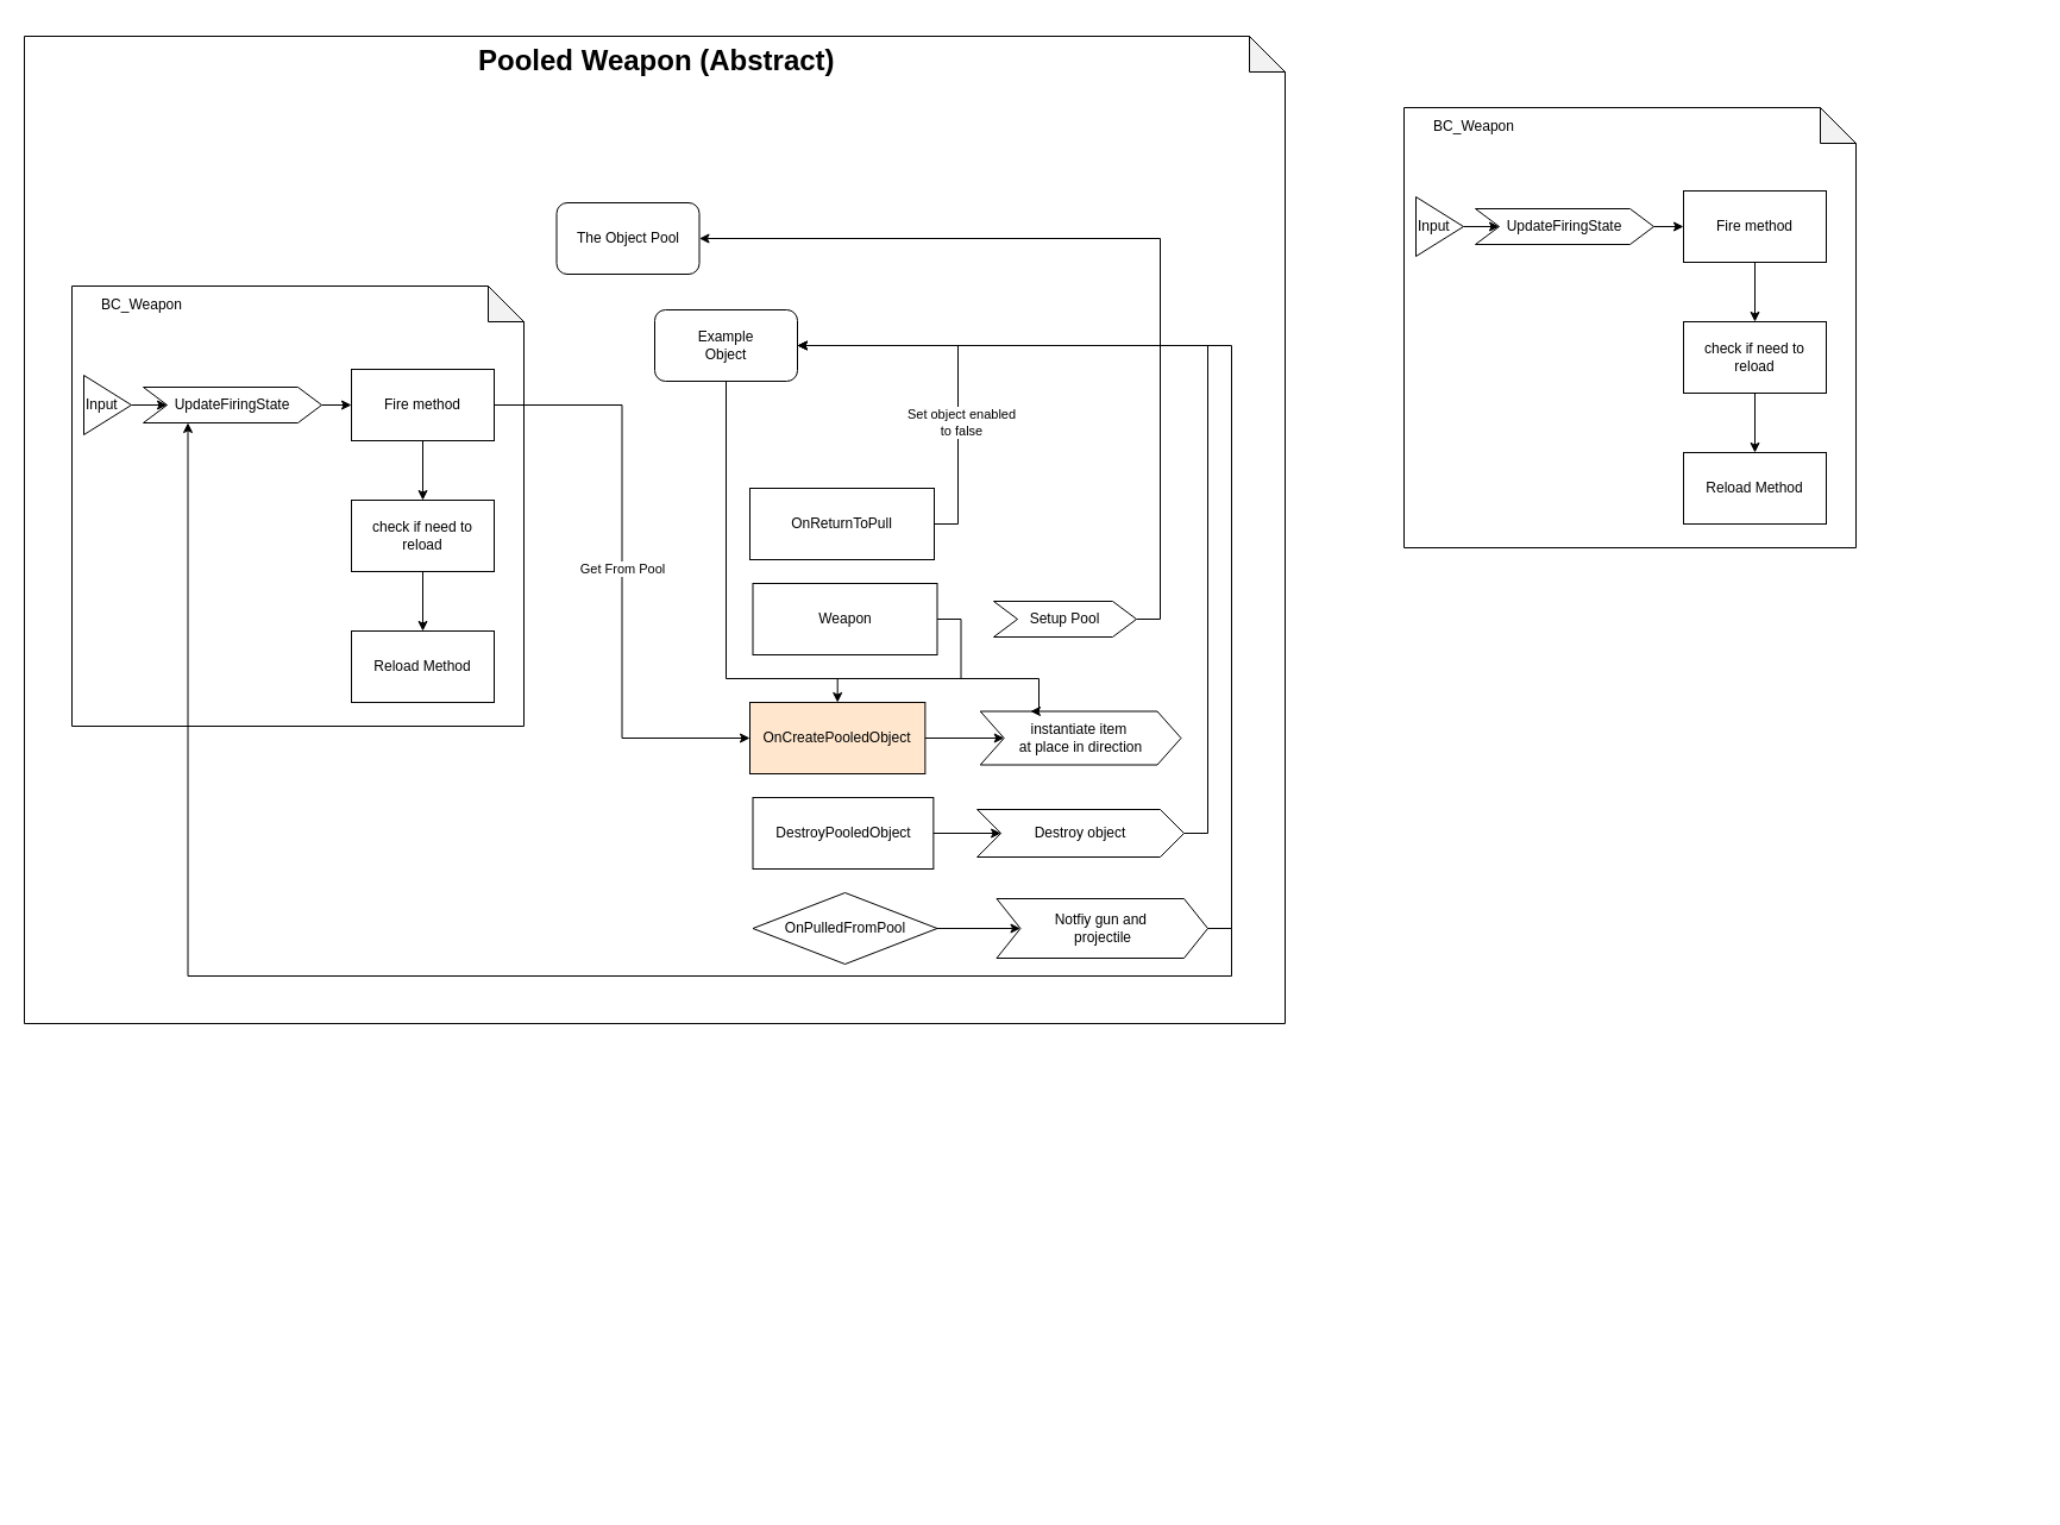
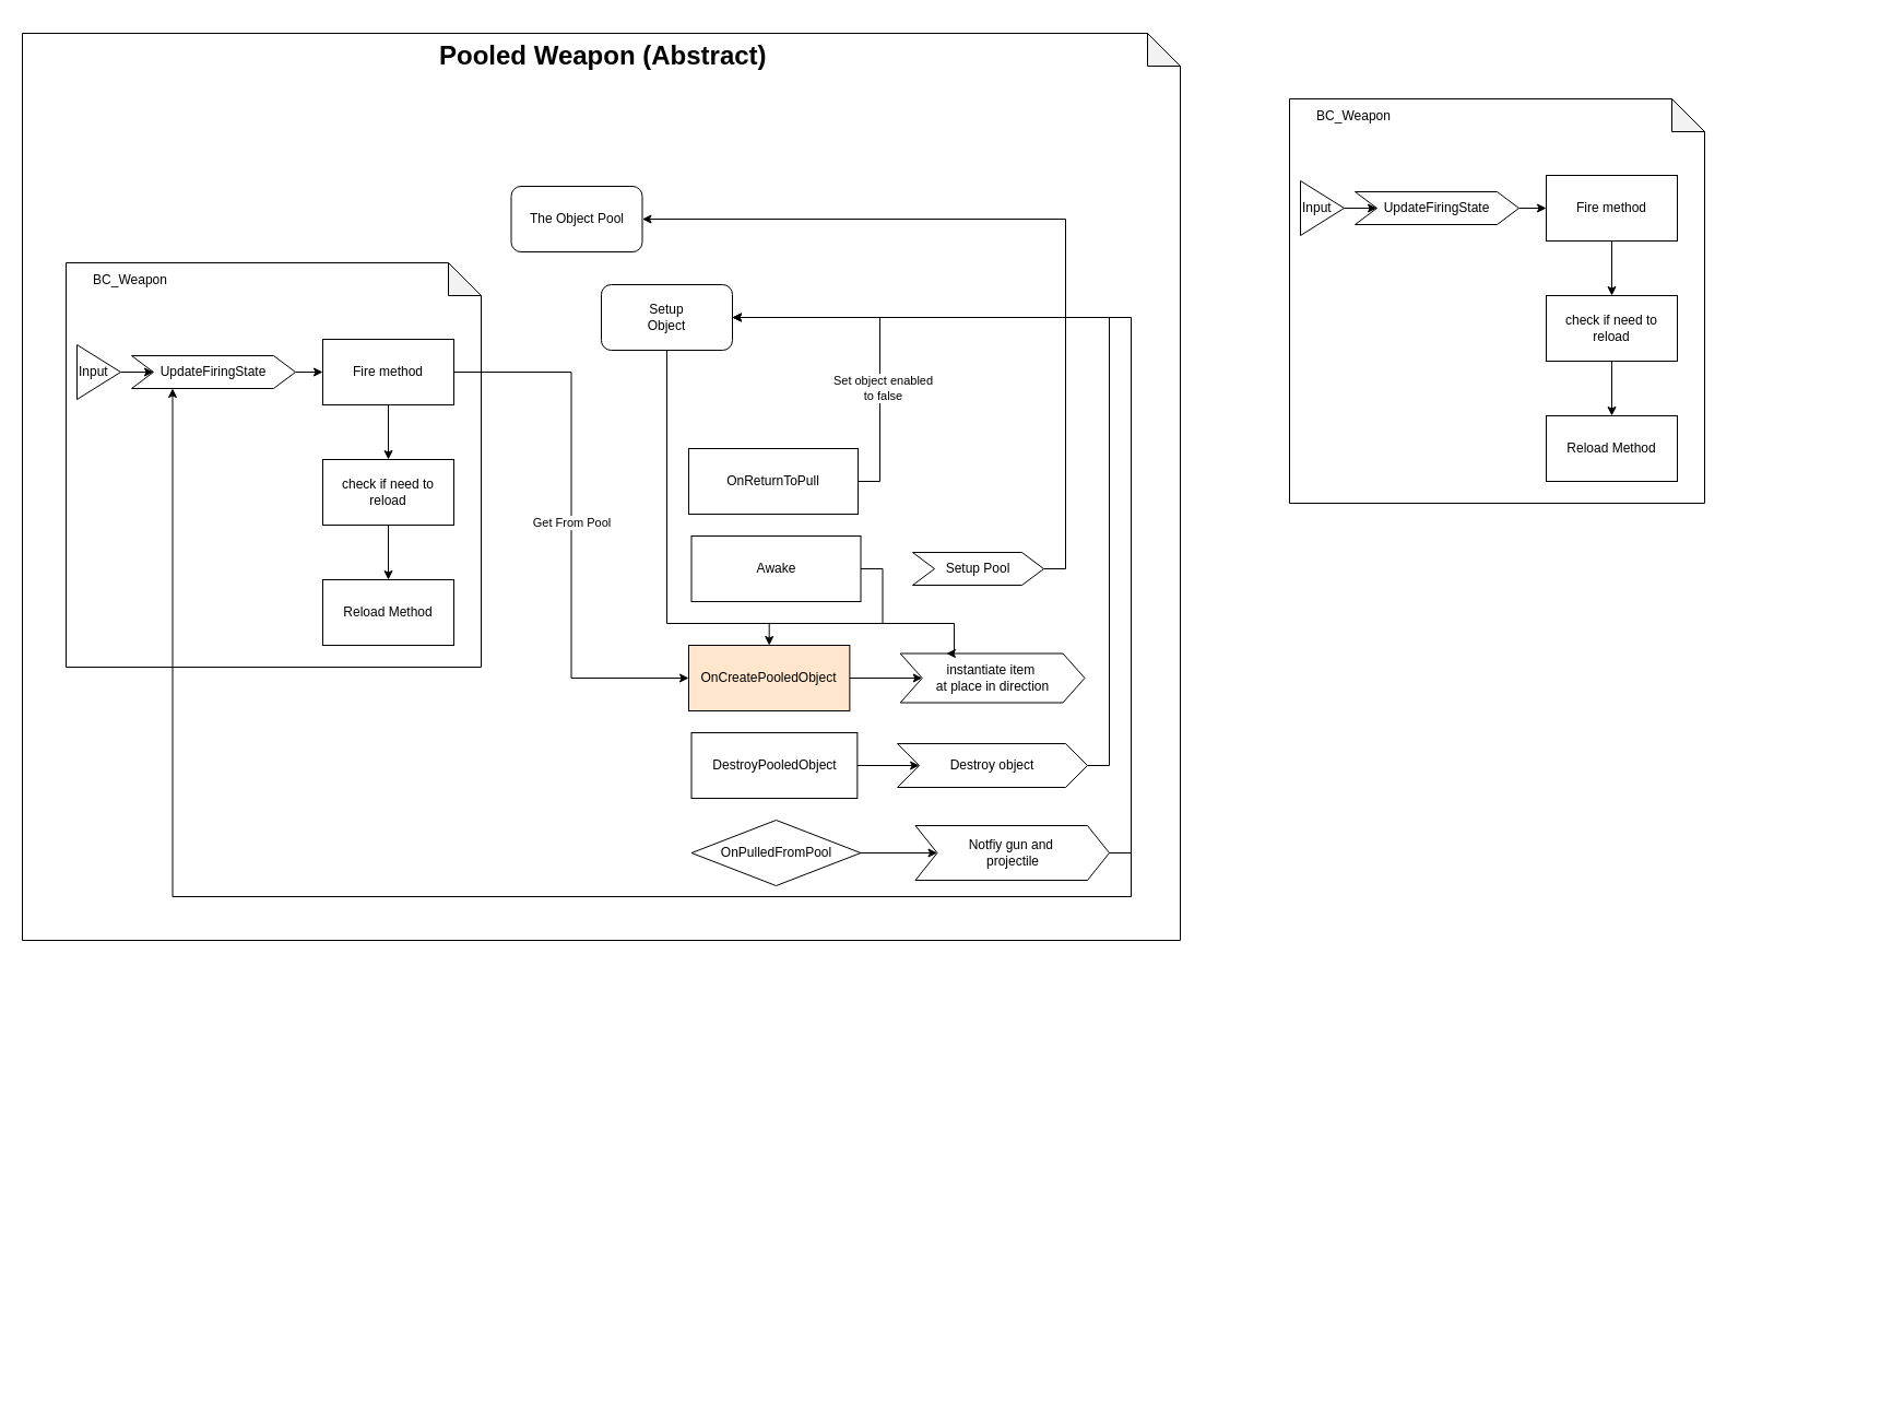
- <mxCell id="10" value="Example&lt;div&gt;Object&lt;/div&gt;" style="rounded=1;whiteSpace=wrap;html=1;" vertex="1" parent="8"><mxGeometry x="82.5" y="90" width="120" height="60" as="geometry" /></mxCell>
+ <mxCell id="10" value="Setup&lt;div&gt;Object&lt;/div&gt;" style="rounded=1;whiteSpace=wrap;html=1;" vertex="1" parent="8"><mxGeometry x="82.5" y="90" width="120" height="60" as="geometry" /></mxCell>
- <mxCell id="25" value="Weapon" style="rounded=0;whiteSpace=wrap;html=1;" vertex="1" parent="24"><mxGeometry width="155" height="60" as="geometry" /></mxCell>
+ <mxCell id="25" value="Awake" style="rounded=0;whiteSpace=wrap;html=1;" vertex="1" parent="24"><mxGeometry width="155" height="60" as="geometry" /></mxCell>
